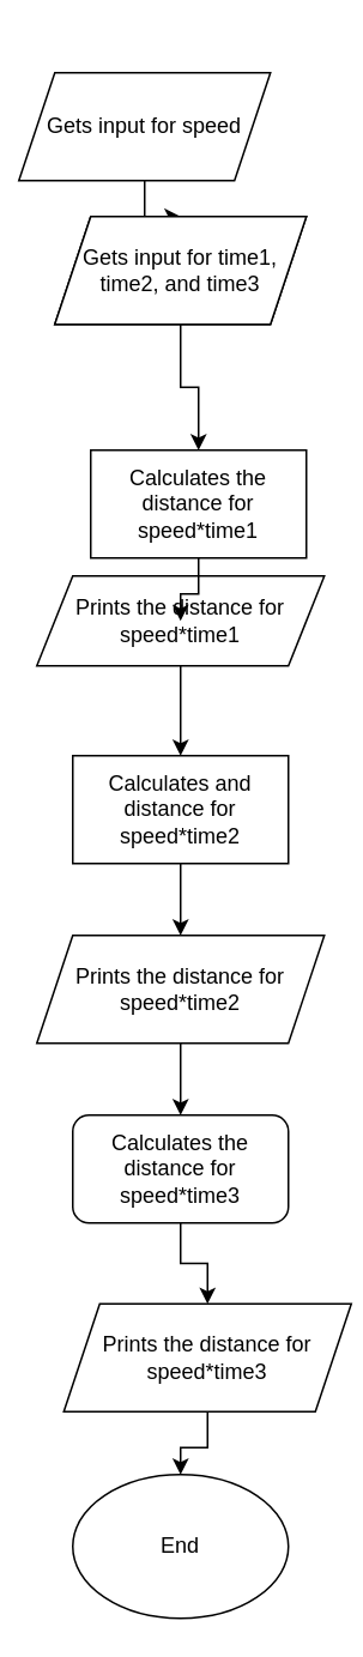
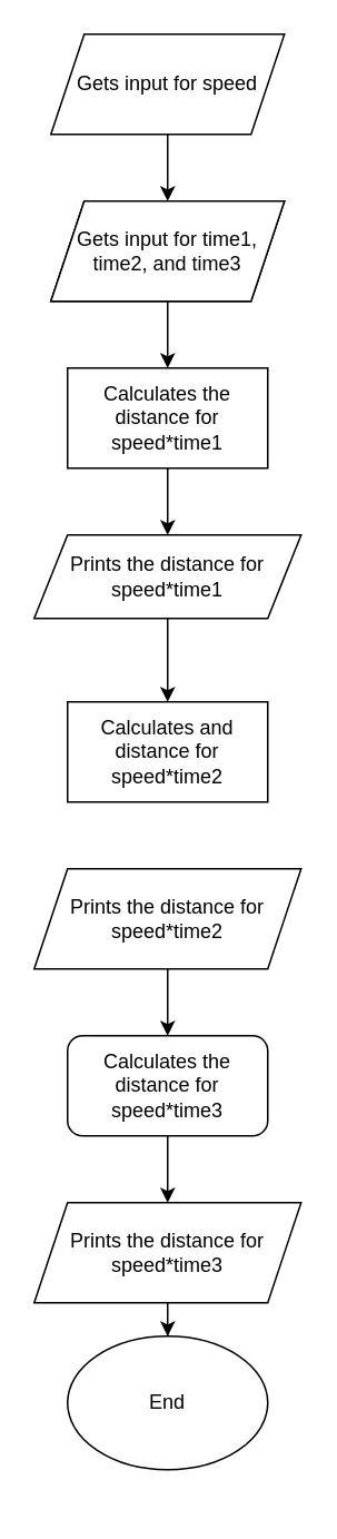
- <mxCell id="3" value="Gets input for speed" style="shape=parallelogram;perimeter=parallelogramPerimeter;whiteSpace=wrap;html=1;fixedSize=1;" parent="1" vertex="1"><mxGeometry x="10" y="40" width="140" height="60" as="geometry" /></mxCell>
+ <mxCell id="3" value="Gets input for speed" style="shape=parallelogram;perimeter=parallelogramPerimeter;whiteSpace=wrap;html=1;fixedSize=1;" parent="1" vertex="1"><mxGeometry x="30" y="20" width="140" height="60" as="geometry" /></mxCell>
- <mxCell id="11" value="Calculates the distance for speed*time1" style="rounded=0;whiteSpace=wrap;html=1;" vertex="1" parent="1"><mxGeometry x="50" y="250" width="120" height="60" as="geometry" /></mxCell>
+ <mxCell id="11" value="Calculates the distance for speed*time1" style="rounded=0;whiteSpace=wrap;html=1;" vertex="1" parent="1"><mxGeometry x="40" y="220" width="120" height="60" as="geometry" /></mxCell>
- <mxCell id="12" value="" style="edgeStyle=orthogonalEdgeStyle;rounded=0;orthogonalLoop=1;jettySize=auto;html=1;" edge="1" parent="1" source="13" target="15"><mxGeometry relative="1" as="geometry" /></mxCell>
- <mxCell id="19" value="Prints the distance for speed*time3" style="shape=parallelogram;perimeter=parallelogramPerimeter;whiteSpace=wrap;html=1;fixedSize=1;" vertex="1" parent="1"><mxGeometry x="35" y="725" width="160" height="60" as="geometry" /></mxCell>
+ <mxCell id="19" value="Prints the distance for speed*time3" style="shape=parallelogram;perimeter=parallelogramPerimeter;whiteSpace=wrap;html=1;fixedSize=1;" vertex="1" parent="1"><mxGeometry x="20" y="720" width="160" height="60" as="geometry" /></mxCell>
- <mxCell id="9" value="End" style="ellipse;whiteSpace=wrap;html=1;" parent="1" vertex="1"><mxGeometry x="40" y="820" width="120" height="80" as="geometry" /></mxCell>
+ <mxCell id="9" value="End" style="ellipse;whiteSpace=wrap;html=1;" parent="1" vertex="1"><mxGeometry x="40" y="800" width="120" height="80" as="geometry" /></mxCell>
